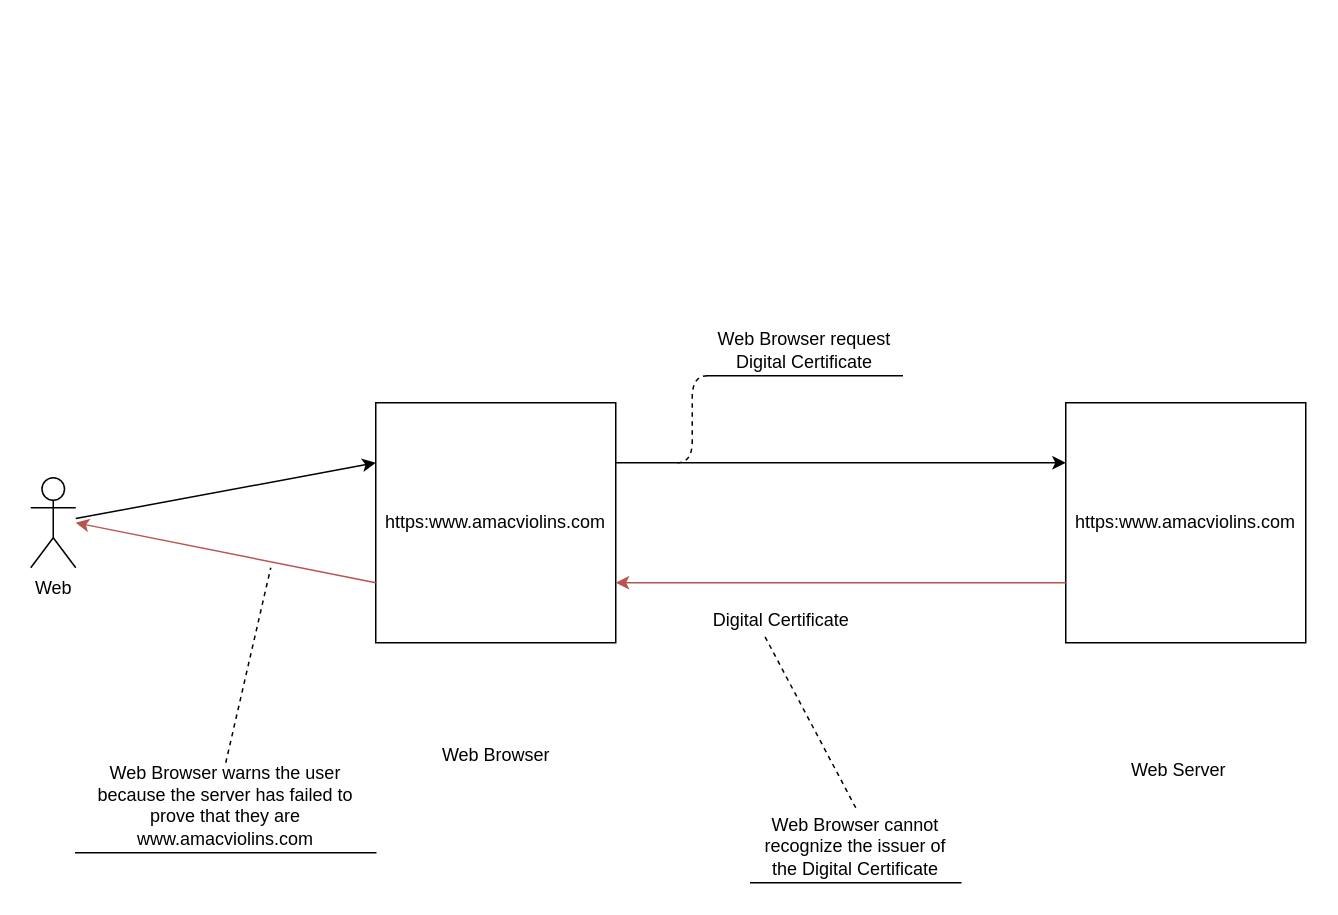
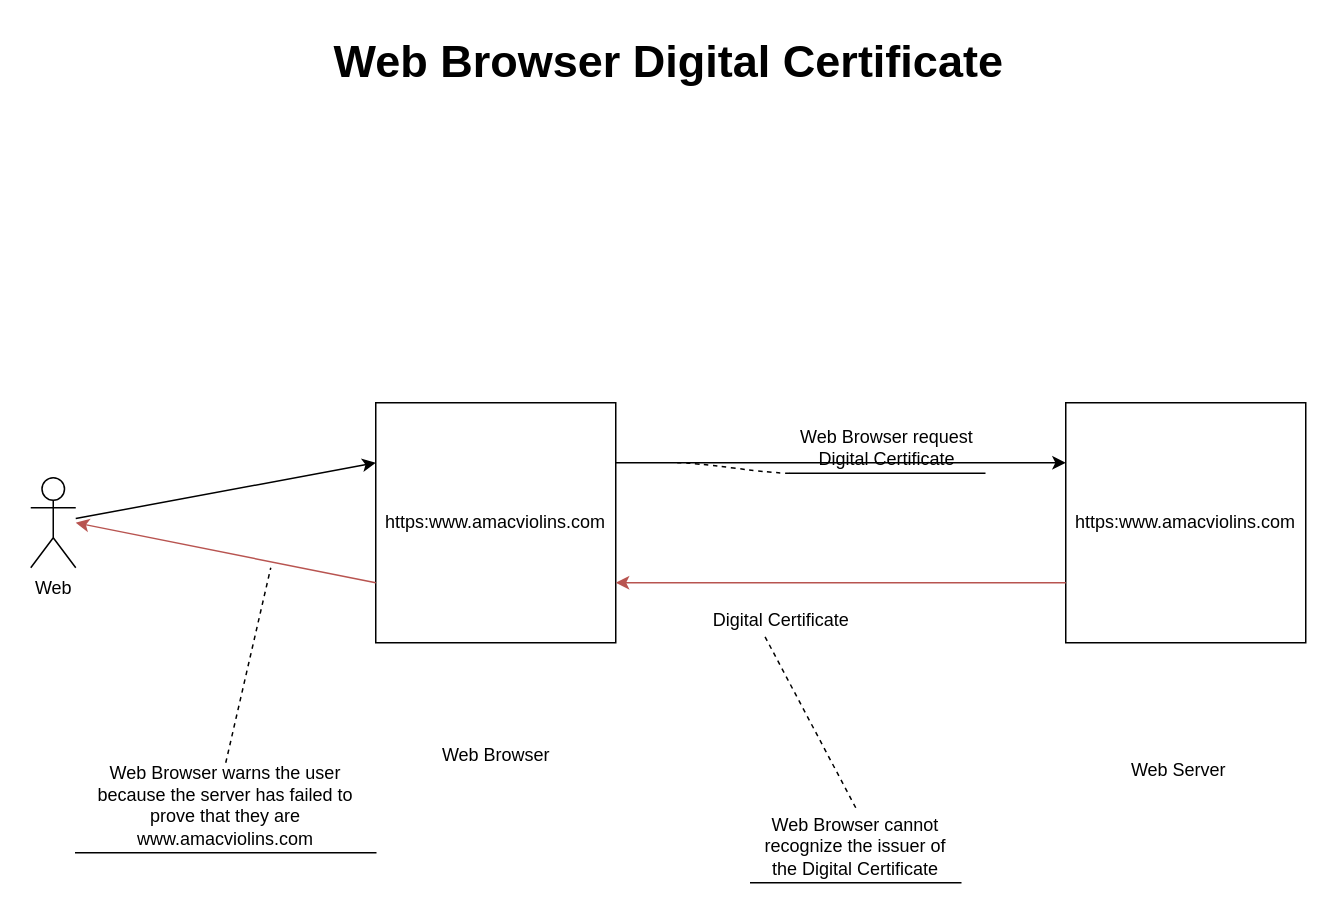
+ <mxCell id="18" value="Web Browser Digital Certificate" style="text;html=1;align=center;verticalAlign=middle;resizable=0;points=[];autosize=1;fontSize=30;fontStyle=1" vertex="1" parent="1"><mxGeometry x="215" y="20" width="460" height="40" as="geometry" /></mxCell>
- <mxCell id="8" value="Web Browser request Digital Certificate" style="whiteSpace=wrap;html=1;shape=partialRectangle;top=0;left=0;bottom=1;right=0;points=[[0,1],[1,1]];strokeColor=#000000;fillColor=none;align=center;verticalAlign=bottom;routingCenterY=0.5;snapToPoint=1;container=1;recursiveResize=0;autosize=1;treeFolding=1;treeMoving=1;" vertex="1" parent="1"><mxGeometry x="471" y="230" width="130" height="20" as="geometry" /></mxCell>
+ <mxCell id="8" value="Web Browser request Digital Certificate" style="whiteSpace=wrap;html=1;shape=partialRectangle;top=0;left=0;bottom=1;right=0;points=[[0,1],[1,1]];strokeColor=#000000;fillColor=none;align=center;verticalAlign=bottom;routingCenterY=0.5;snapToPoint=1;container=1;recursiveResize=0;autosize=1;treeFolding=1;treeMoving=1;" vertex="1" parent="1"><mxGeometry x="526" y="295" width="130" height="20" as="geometry" /></mxCell>
